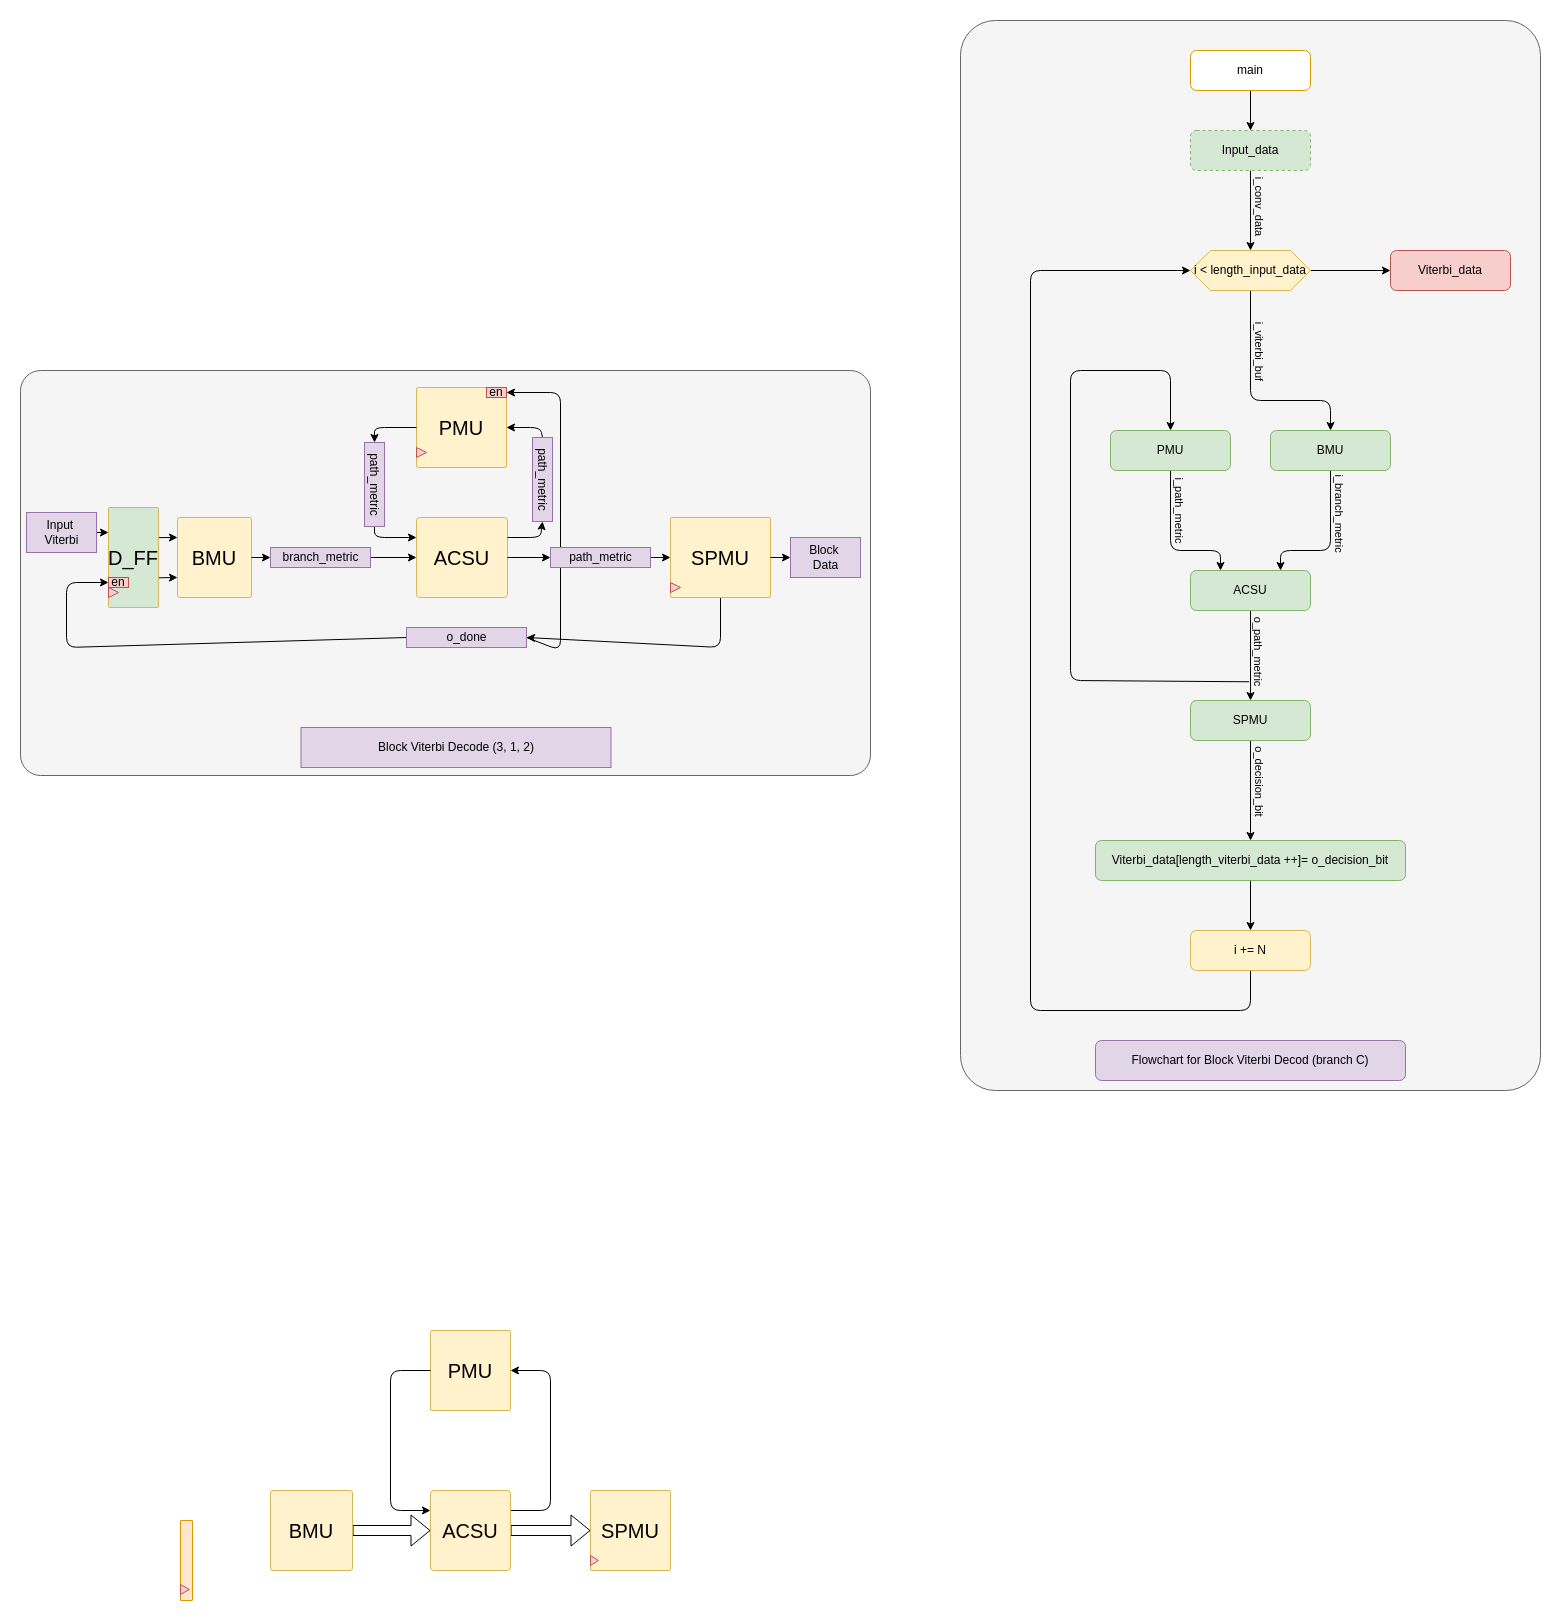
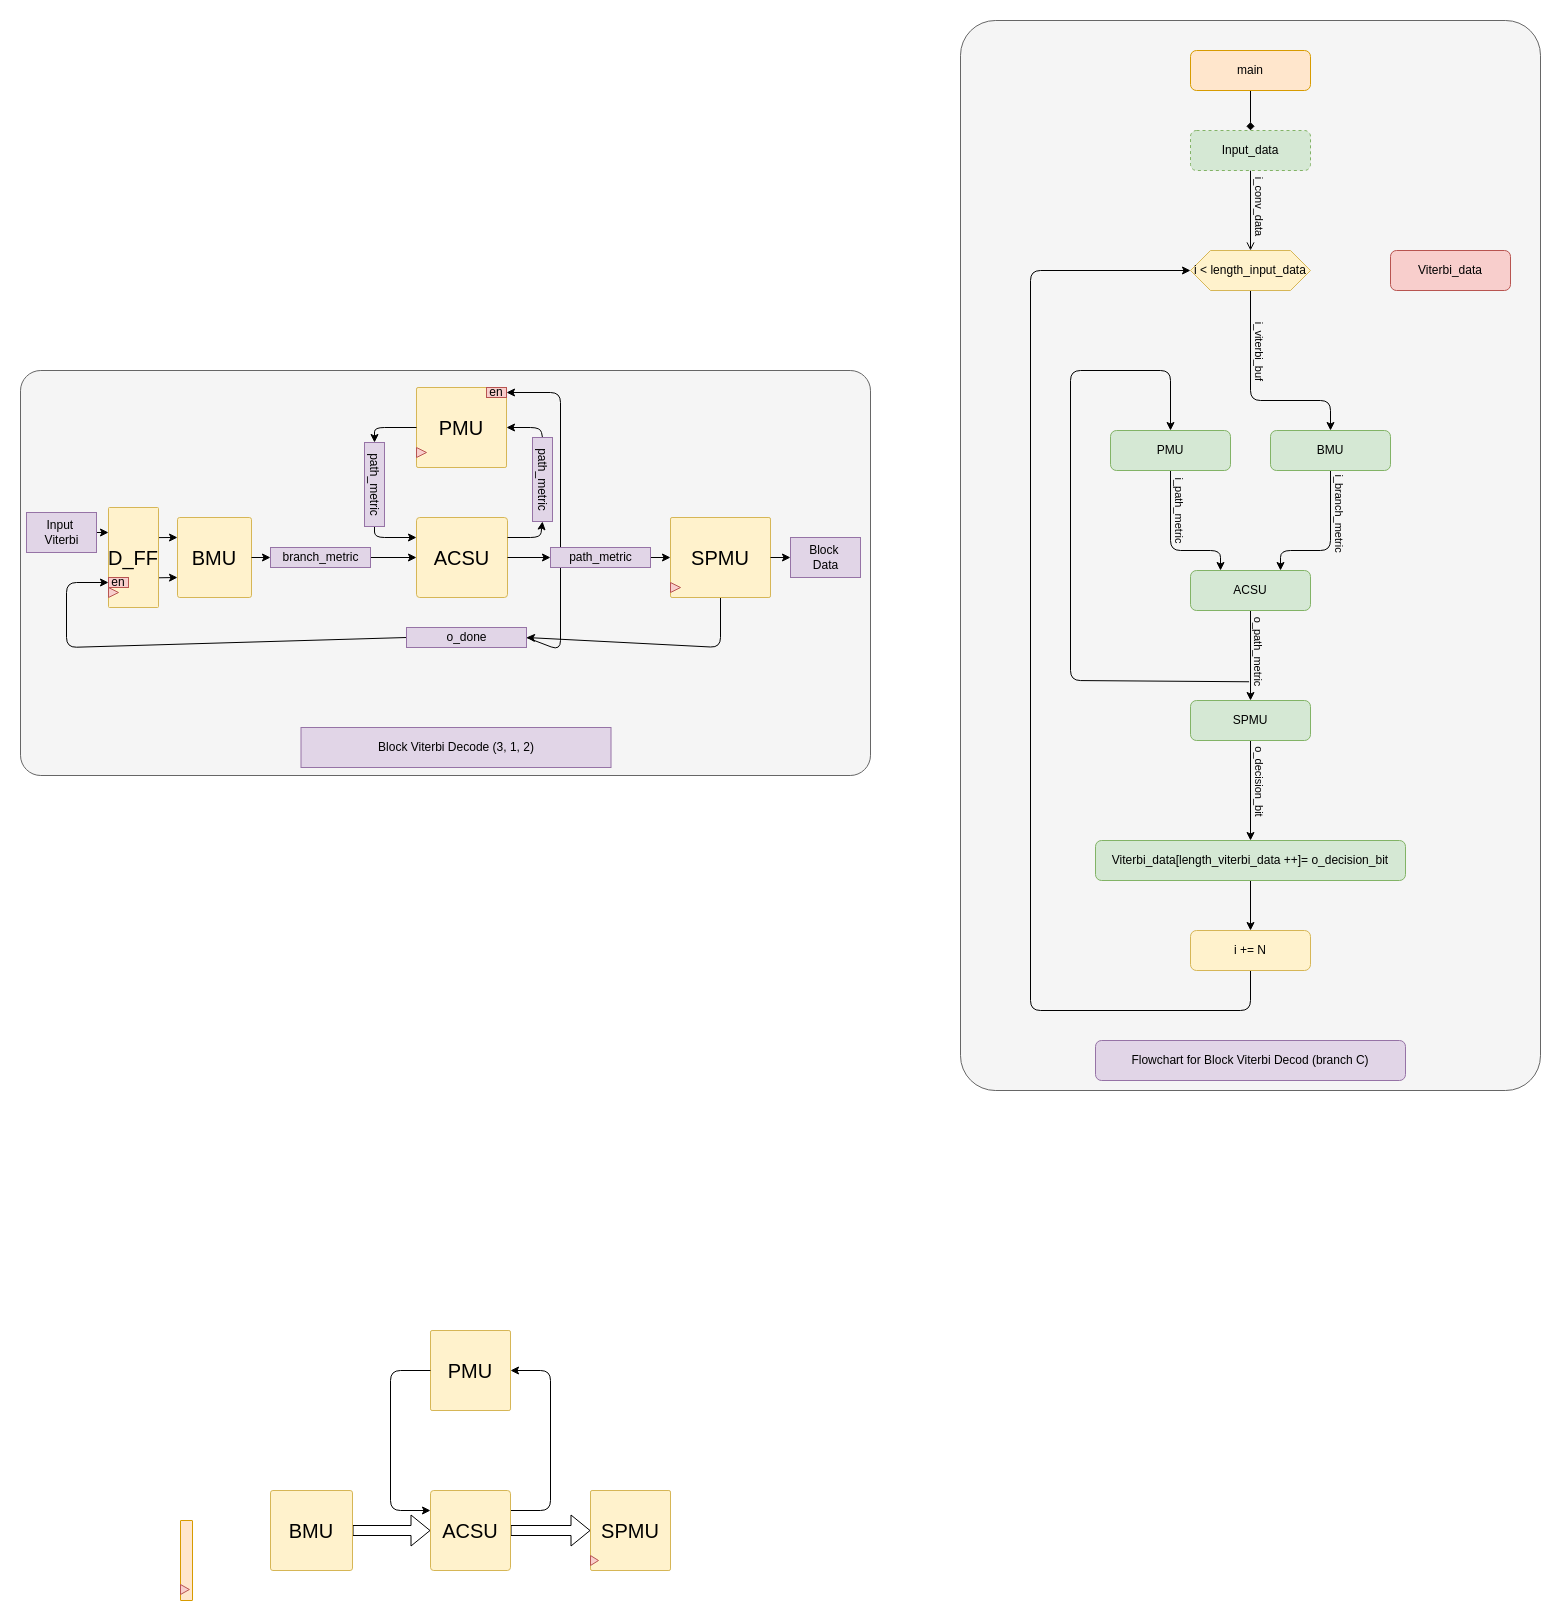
- <mxCell id="14" value="main" style="rounded=1;whiteSpace=wrap;html=1;fillColor=#ffffff;strokeColor=#d79b00;" parent="1" vertex="1"><mxGeometry x="1190" y="50" width="120" height="40" as="geometry" /></mxCell>
+ <mxCell id="14" value="main" style="rounded=1;whiteSpace=wrap;html=1;fillColor=#ffe6cc;strokeColor=#d79b00;" parent="1" vertex="1"><mxGeometry x="1190" y="50" width="120" height="40" as="geometry" /></mxCell>
- <mxCell id="13" style="edgeStyle=none;html=1;exitX=0.5;exitY=1;exitDx=0;exitDy=0;entryX=0.5;entryY=0;entryDx=0;entryDy=0;" parent="1" source="14" target="12" edge="1"><mxGeometry relative="1" as="geometry" /></mxCell>
+ <mxCell id="13" style="edgeStyle=none;html=1;exitX=0.5;exitY=1;exitDx=0;exitDy=0;entryX=0.5;entryY=0;entryDx=0;entryDy=0;endArrow=diamond;" parent="1" source="14" target="12" edge="1"><mxGeometry relative="1" as="geometry" /></mxCell>
- <mxCell id="5" style="edgeStyle=none;html=1;exitX=0.5;exitY=1;exitDx=0;exitDy=0;entryX=0.5;entryY=0;entryDx=0;entryDy=0;" parent="1" source="12" target="17" edge="1"><mxGeometry relative="1" as="geometry" /></mxCell>
+ <mxCell id="5" style="edgeStyle=none;html=1;exitX=0.5;exitY=1;exitDx=0;exitDy=0;entryX=0.5;entryY=0;entryDx=0;entryDy=0;endArrow=open;" parent="1" source="12" target="17" edge="1"><mxGeometry relative="1" as="geometry" /></mxCell>
- <mxCell id="16" style="edgeStyle=none;html=1;exitX=1;exitY=0.5;exitDx=0;exitDy=0;entryX=0;entryY=0.5;entryDx=0;entryDy=0;" parent="1" source="17" target="31" edge="1"><mxGeometry relative="1" as="geometry" /></mxCell>
- <mxCell id="62" value="&lt;span style=&quot;font-size: 20px;&quot;&gt;D_FF&lt;/span&gt;" style="rounded=1;whiteSpace=wrap;html=1;fillColor=#d5e8d4;strokeColor=#d6b656;arcSize=2;" parent="61" vertex="1"><mxGeometry width="50" height="100" as="geometry" /></mxCell>
+ <mxCell id="62" value="&lt;span style=&quot;font-size: 20px;&quot;&gt;D_FF&lt;/span&gt;" style="rounded=1;whiteSpace=wrap;html=1;fillColor=#fff2cc;strokeColor=#d6b656;arcSize=2;" parent="61" vertex="1"><mxGeometry width="50" height="100" as="geometry" /></mxCell>
